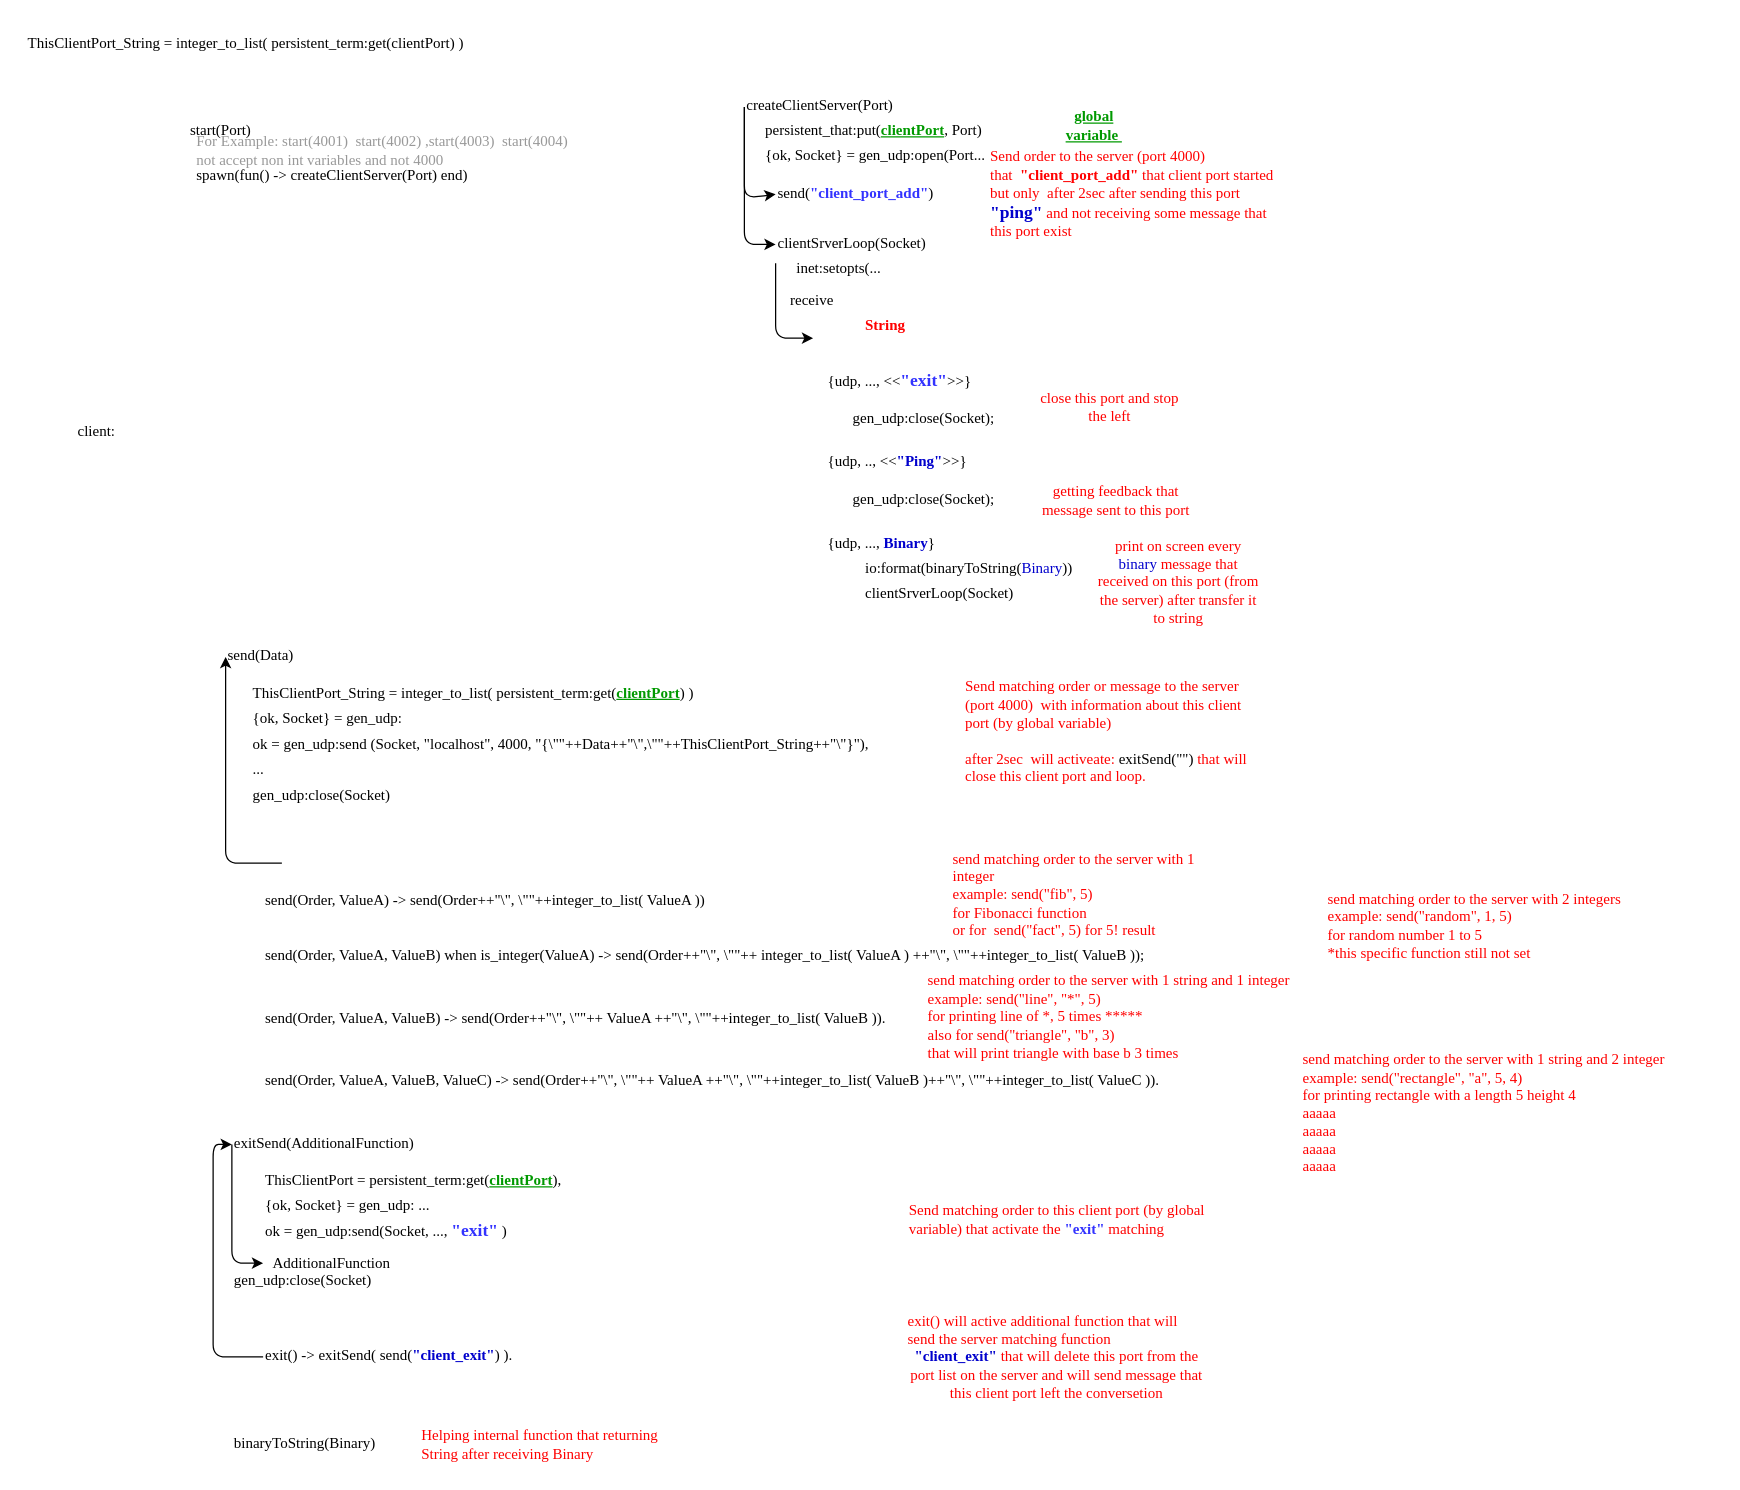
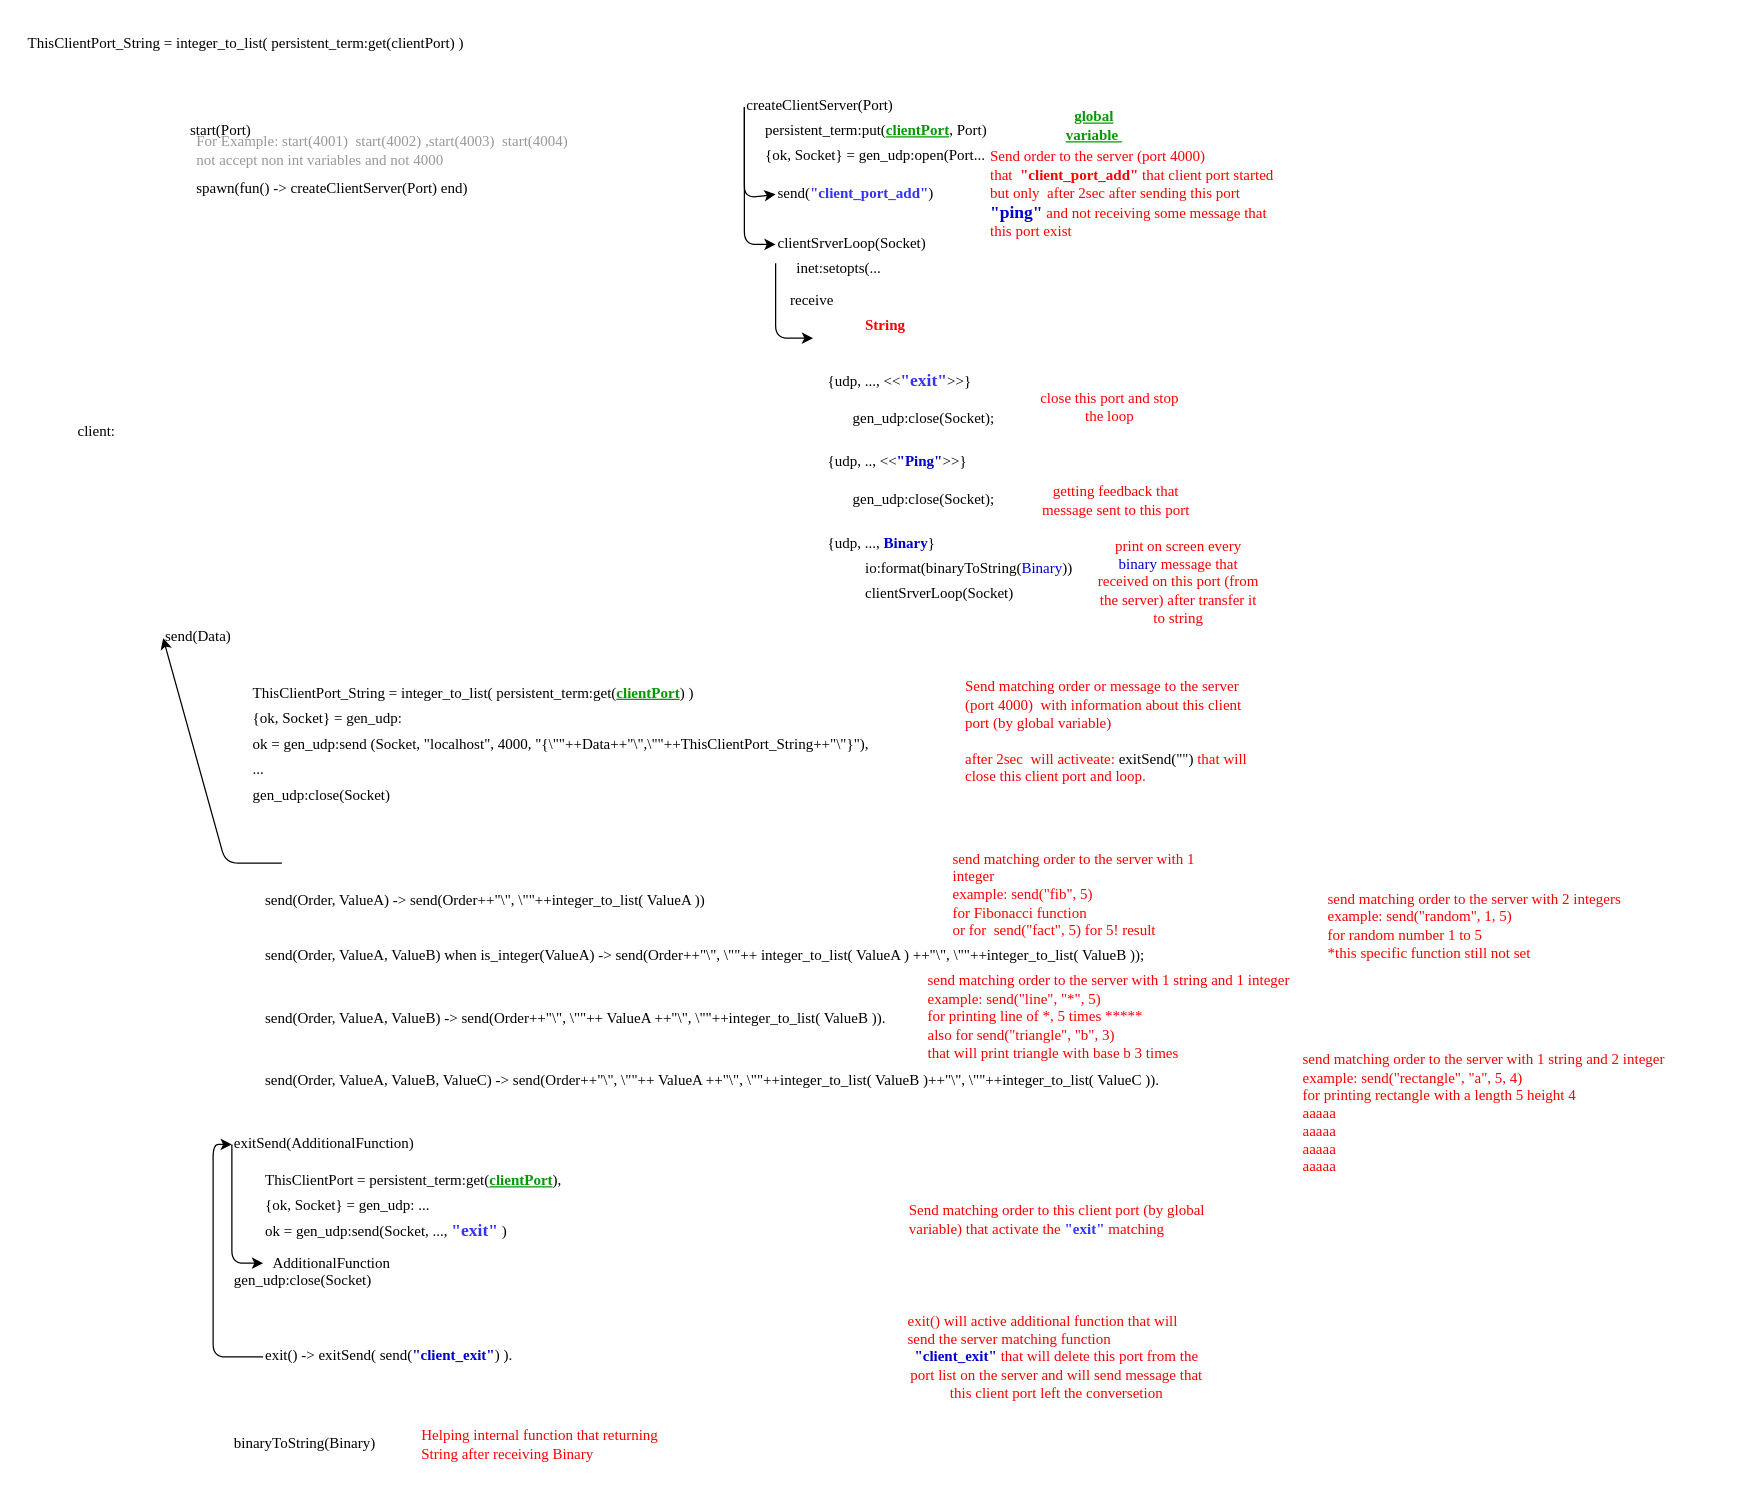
- <mxCell id="8" value="persistent_that:put(&lt;font color=&quot;#009900&quot;&gt;&lt;b&gt;&lt;u&gt;clientPort&lt;/u&gt;&lt;/b&gt;&lt;/font&gt;, Port)" style="text;whiteSpace=wrap;html=1;align=left;fontFamily=Times New Roman;" parent="1" vertex="1"><mxGeometry x="610" y="90" width="220" height="30" as="geometry" /></mxCell>
+ <mxCell id="8" value="persistent_term:put(&lt;font color=&quot;#009900&quot;&gt;&lt;b&gt;&lt;u&gt;clientPort&lt;/u&gt;&lt;/b&gt;&lt;/font&gt;, Port)" style="text;whiteSpace=wrap;html=1;align=left;fontFamily=Times New Roman;" parent="1" vertex="1"><mxGeometry x="610" y="90" width="220" height="30" as="geometry" /></mxCell>
- <mxCell id="6" value="spawn(fun() -&amp;gt; createClientServer(Port) end)&amp;nbsp;" style="text;html=1;strokeColor=none;fillColor=none;align=left;verticalAlign=middle;whiteSpace=wrap;rounded=0;fontFamily=Times New Roman;" parent="1" vertex="1"><mxGeometry x="155" y="130" width="325" height="20" as="geometry" /></mxCell>
+ <mxCell id="6" value="spawn(fun() -&amp;gt; createClientServer(Port) end)&amp;nbsp;" style="text;html=1;strokeColor=none;fillColor=none;align=left;verticalAlign=middle;whiteSpace=wrap;rounded=0;fontFamily=Times New Roman;" parent="1" vertex="1"><mxGeometry x="155" y="140" width="325" height="20" as="geometry" /></mxCell>
- <mxCell id="52" value="&lt;font color=&quot;#ff0000&quot;&gt;close this port and stop the left&lt;/font&gt;" style="text;html=1;strokeColor=none;fillColor=none;align=center;verticalAlign=middle;whiteSpace=wrap;rounded=0;fontFamily=Times New Roman;" parent="1" vertex="1"><mxGeometry x="825" y="310" width="125" height="30" as="geometry" /></mxCell>
+ <mxCell id="52" value="&lt;font color=&quot;#ff0000&quot;&gt;close this port and stop the loop&lt;/font&gt;" style="text;html=1;strokeColor=none;fillColor=none;align=center;verticalAlign=middle;whiteSpace=wrap;rounded=0;fontFamily=Times New Roman;" parent="1" vertex="1"><mxGeometry x="825" y="310" width="125" height="30" as="geometry" /></mxCell>
- <mxCell id="21" value="send(Data)" style="text;whiteSpace=wrap;html=1;align=left;fontFamily=Times New Roman;" parent="1" vertex="1"><mxGeometry x="180" y="510" width="90" height="30" as="geometry" /></mxCell>
+ <mxCell id="21" value="send(Data)" style="text;whiteSpace=wrap;html=1;align=left;fontFamily=Times New Roman;" parent="1" vertex="1"><mxGeometry x="130" y="495" width="90" height="30" as="geometry" /></mxCell>
